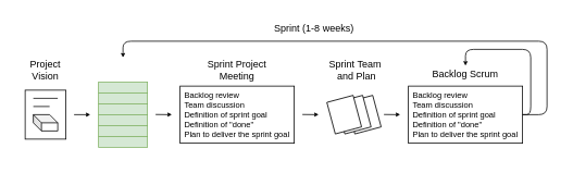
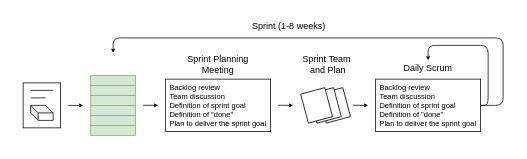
- <mxCell id="9" value="Project&lt;br&gt;Vision" style="text;html=1;strokeColor=none;fillColor=none;align=center;verticalAlign=middle;whiteSpace=wrap;rounded=0;" parent="1" vertex="1"><mxGeometry x="30" y="70" width="50" height="30" as="geometry" /></mxCell>
- <mxCell id="11" value="Sprint Project&lt;br&gt;Meeting" style="text;html=1;strokeColor=none;fillColor=none;align=center;verticalAlign=middle;whiteSpace=wrap;rounded=0;" parent="1" vertex="1"><mxGeometry x="220" y="70" width="140" height="30" as="geometry" /></mxCell>
+ <mxCell id="11" value="Sprint Planning&lt;br&gt;Meeting" style="text;html=1;strokeColor=none;fillColor=none;align=center;verticalAlign=middle;whiteSpace=wrap;rounded=0;" parent="1" vertex="1"><mxGeometry x="220" y="70" width="140" height="30" as="geometry" /></mxCell>
- <mxCell id="13" value="Backlog Scrum" style="text;html=1;strokeColor=none;fillColor=none;align=center;verticalAlign=middle;whiteSpace=wrap;rounded=0;" parent="1" vertex="1"><mxGeometry x="500" y="80" width="140" height="20" as="geometry" /></mxCell>
+ <mxCell id="13" value="Daily Scrum" style="text;html=1;strokeColor=none;fillColor=none;align=center;verticalAlign=middle;whiteSpace=wrap;rounded=0;" parent="1" vertex="1"><mxGeometry x="500" y="80" width="140" height="20" as="geometry" /></mxCell>
